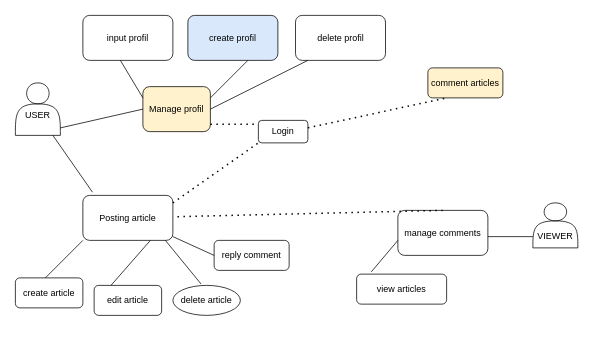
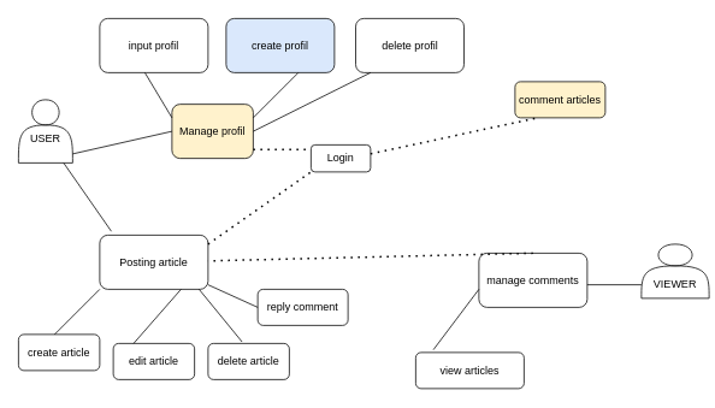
- <mxCell id="6" value="&lt;br&gt;&lt;br&gt;VIEWER" style="shape=actor;whiteSpace=wrap;html=1;" vertex="1" parent="1"><mxGeometry x="710" y="270" width="60" height="60" as="geometry" /></mxCell>
+ <mxCell id="6" value="&lt;br&gt;&lt;br&gt;VIEWER" style="shape=actor;whiteSpace=wrap;html=1;" vertex="1" parent="1"><mxGeometry x="710" y="270" width="75" height="60" as="geometry" /></mxCell>
- <mxCell id="11" value="view articles" style="rounded=1;whiteSpace=wrap;html=1;" vertex="1" parent="1"><mxGeometry x="475" y="365" width="120" height="40" as="geometry" /></mxCell>
+ <mxCell id="11" value="view articles" style="rounded=1;whiteSpace=wrap;html=1;" vertex="1" parent="1"><mxGeometry x="460" y="390" width="120" height="40" as="geometry" /></mxCell>
- <mxCell id="14" value="delete article" style="ellipse;whiteSpace=wrap;html=1;" vertex="1" parent="1"><mxGeometry x="230" y="380" width="90" height="40" as="geometry" /></mxCell>
+ <mxCell id="14" value="delete article" style="rounded=1;whiteSpace=wrap;html=1;" vertex="1" parent="1"><mxGeometry x="230" y="380" width="90" height="40" as="geometry" /></mxCell>
